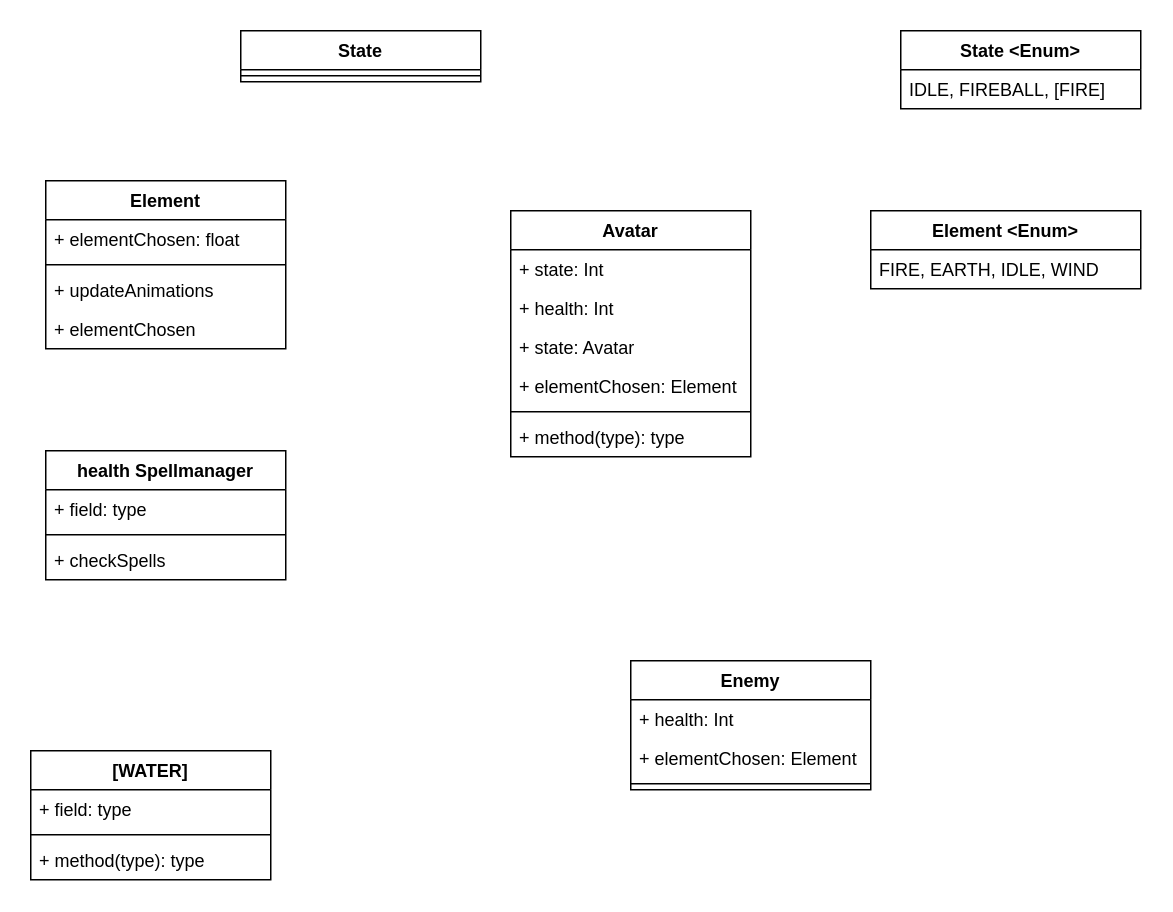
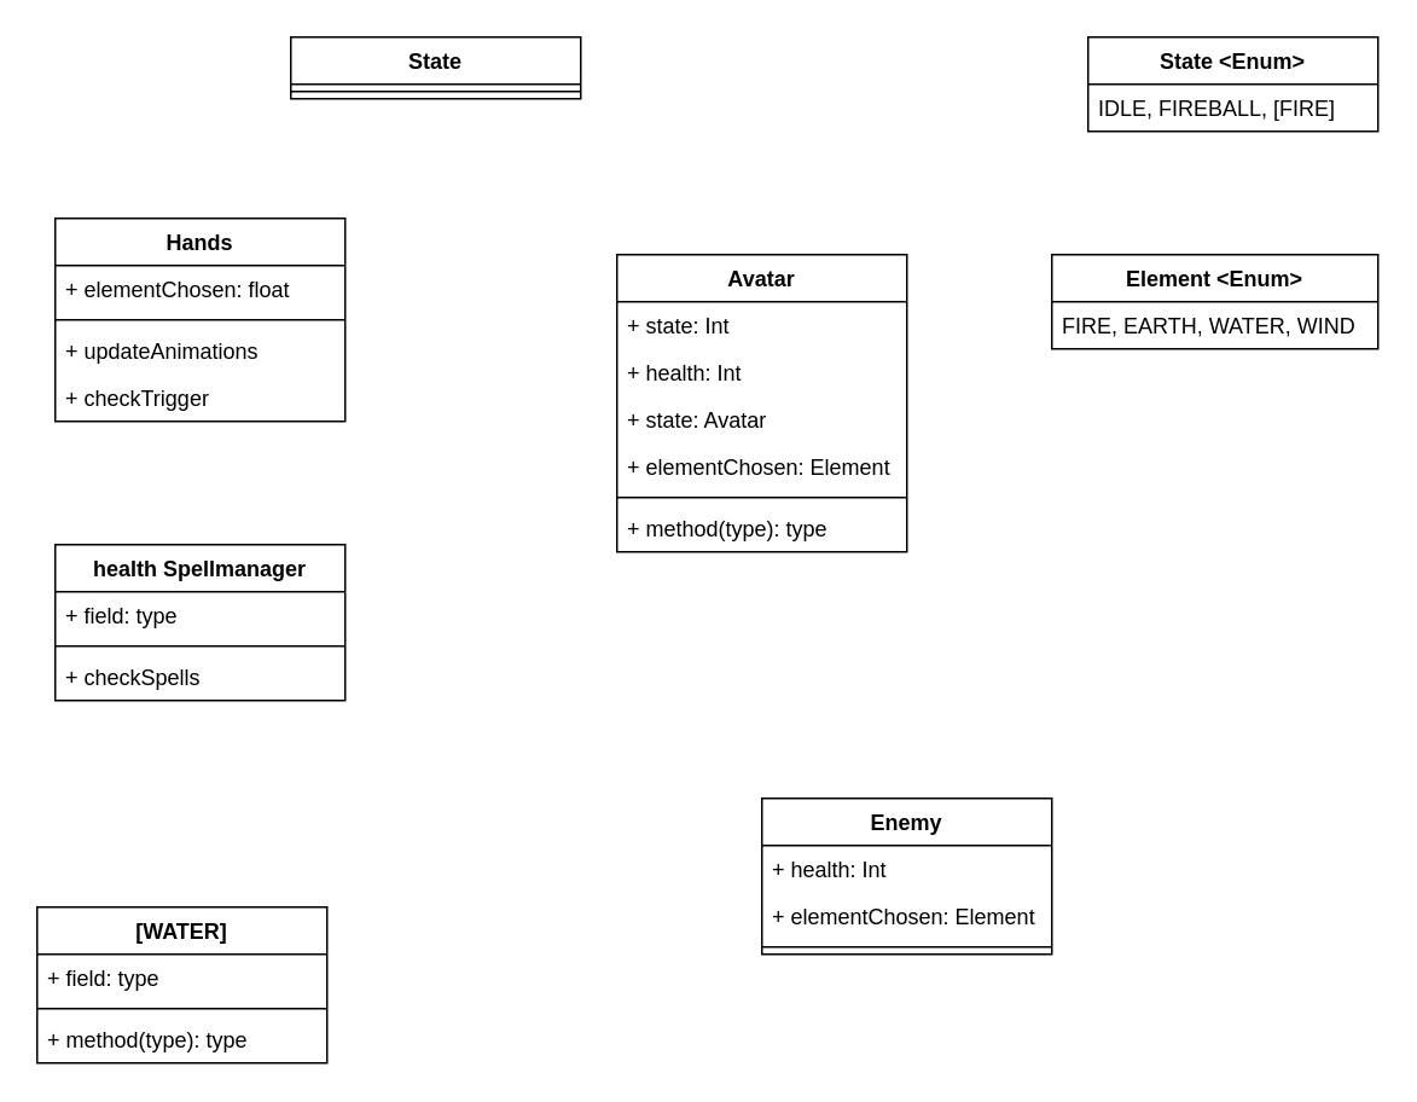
- <mxCell id="21" value="Element" style="swimlane;fontStyle=1;align=center;verticalAlign=top;childLayout=stackLayout;horizontal=1;startSize=26;horizontalStack=0;resizeParent=1;resizeParentMax=0;resizeLast=0;collapsible=1;marginBottom=0;" vertex="1" parent="1"><mxGeometry x="30" y="120" width="160" height="112" as="geometry" /></mxCell>
+ <mxCell id="21" value="Hands" style="swimlane;fontStyle=1;align=center;verticalAlign=top;childLayout=stackLayout;horizontal=1;startSize=26;horizontalStack=0;resizeParent=1;resizeParentMax=0;resizeLast=0;collapsible=1;marginBottom=0;" vertex="1" parent="1"><mxGeometry x="30" y="120" width="160" height="112" as="geometry" /></mxCell>
- <mxCell id="20" value="FIRE, EARTH, IDLE, WIND" style="text;strokeColor=none;fillColor=none;align=left;verticalAlign=top;spacingLeft=4;spacingRight=4;overflow=hidden;rotatable=0;points=[[0,0.5],[1,0.5]];portConstraint=eastwest;" vertex="1" parent="19"><mxGeometry y="26" width="180" height="26" as="geometry" /></mxCell>
+ <mxCell id="20" value="FIRE, EARTH, WATER, WIND" style="text;strokeColor=none;fillColor=none;align=left;verticalAlign=top;spacingLeft=4;spacingRight=4;overflow=hidden;rotatable=0;points=[[0,0.5],[1,0.5]];portConstraint=eastwest;" vertex="1" parent="19"><mxGeometry y="26" width="180" height="26" as="geometry" /></mxCell>
- <mxCell id="25" value="+ elementChosen" style="text;strokeColor=none;fillColor=none;align=left;verticalAlign=top;spacingLeft=4;spacingRight=4;overflow=hidden;rotatable=0;points=[[0,0.5],[1,0.5]];portConstraint=eastwest;" vertex="1" parent="21"><mxGeometry y="86" width="160" height="26" as="geometry" /></mxCell>
+ <mxCell id="25" value="+ checkTrigger" style="text;strokeColor=none;fillColor=none;align=left;verticalAlign=top;spacingLeft=4;spacingRight=4;overflow=hidden;rotatable=0;points=[[0,0.5],[1,0.5]];portConstraint=eastwest;" vertex="1" parent="21"><mxGeometry y="86" width="160" height="26" as="geometry" /></mxCell>
